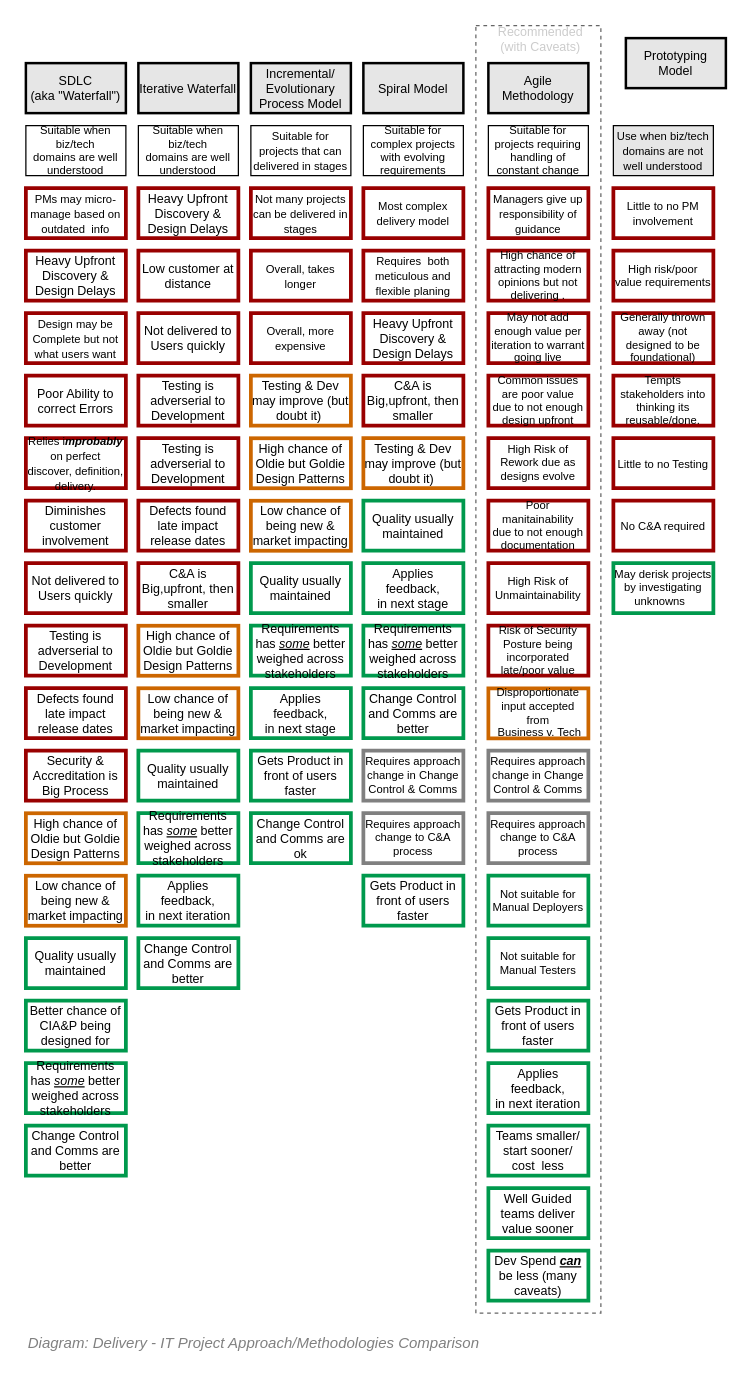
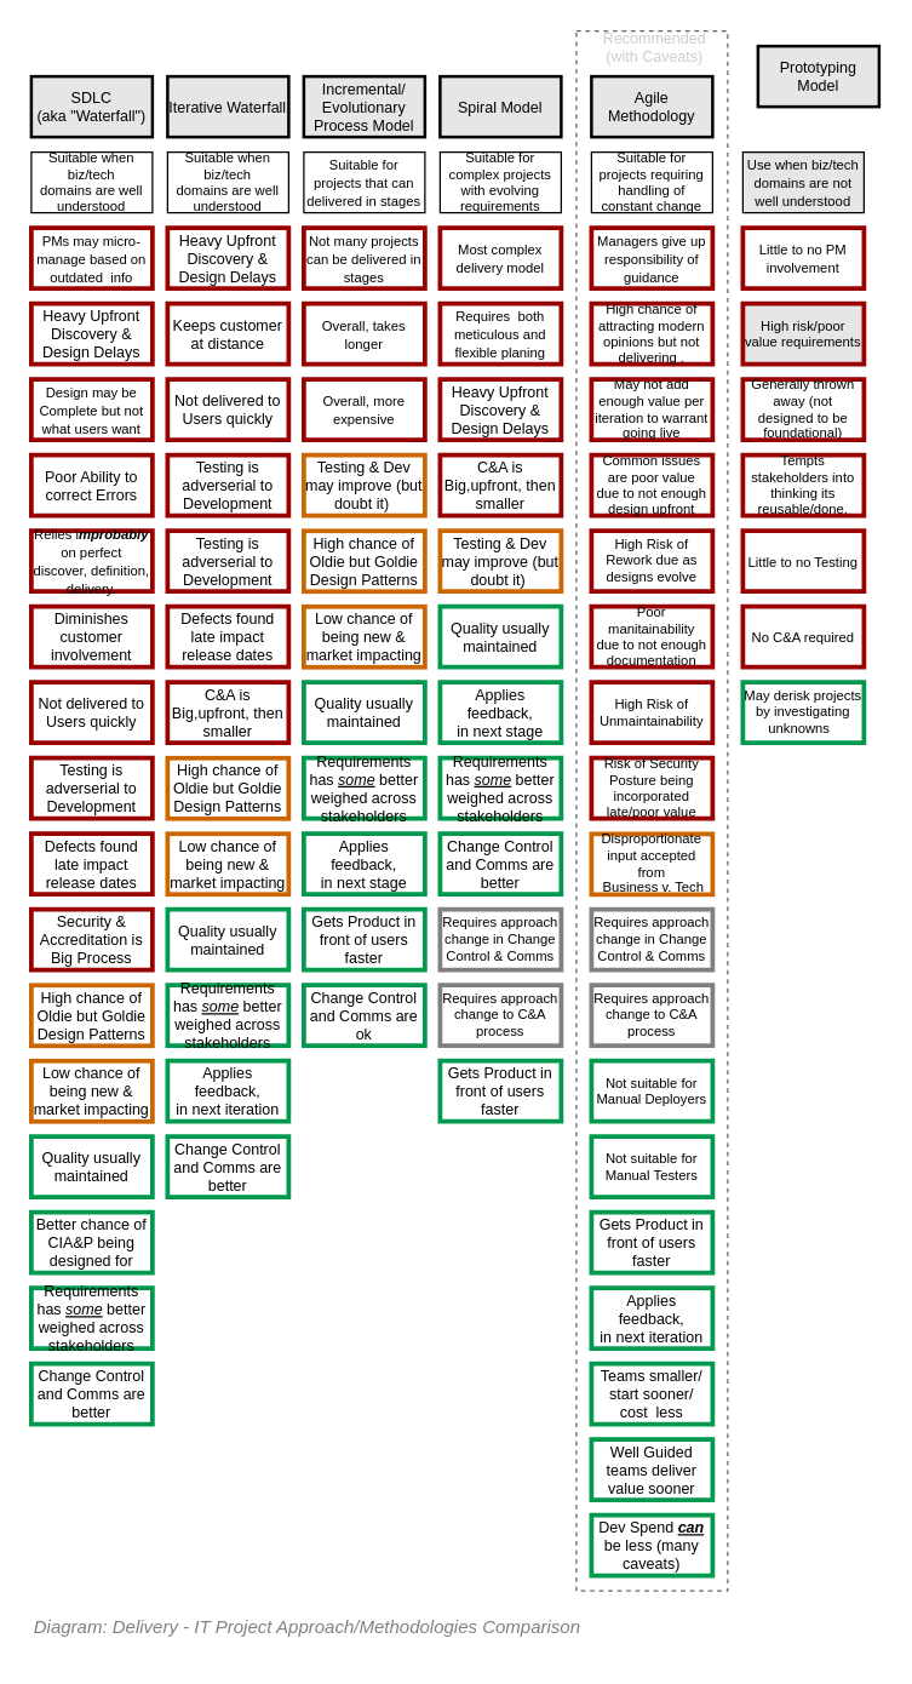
- <mxCell id="34" value="&lt;font style=&quot;font-size: 10px&quot;&gt;&lt;font style=&quot;font-size: 10px&quot;&gt;Low customer at distance&lt;/font&gt;&lt;br style=&quot;font-size: 10px&quot;&gt;&lt;/font&gt;" style="rounded=0;whiteSpace=wrap;html=1;strokeWidth=3;fillColor=#FFFFFF;fontSize=10;align=center;horizontal=1;verticalAlign=middle;arcSize=6;container=0;absoluteArcSize=1;recursiveResize=0;strokeColor=#990000;" vertex="1" parent="1"><mxGeometry x="110" y="200" width="80" height="40" as="geometry" /></mxCell>
+ <mxCell id="34" value="&lt;font style=&quot;font-size: 10px&quot;&gt;&lt;font style=&quot;font-size: 10px&quot;&gt;Keeps customer at distance&lt;/font&gt;&lt;br style=&quot;font-size: 10px&quot;&gt;&lt;/font&gt;" style="rounded=0;whiteSpace=wrap;html=1;strokeWidth=3;fillColor=#FFFFFF;fontSize=10;align=center;horizontal=1;verticalAlign=middle;arcSize=6;container=0;absoluteArcSize=1;recursiveResize=0;strokeColor=#990000;" vertex="1" parent="1"><mxGeometry x="110" y="200" width="80" height="40" as="geometry" /></mxCell>
- <mxCell id="8" value="&lt;font style=&quot;font-size: 9px&quot;&gt;&lt;font style=&quot;font-size: 9px&quot;&gt;High risk/poor value requirements&lt;/font&gt;&lt;br style=&quot;font-size: 9px&quot;&gt;&lt;/font&gt;" style="rounded=0;whiteSpace=wrap;html=1;strokeWidth=3;fillColor=#FFFFFF;fontSize=9;align=center;horizontal=1;verticalAlign=middle;arcSize=6;container=0;absoluteArcSize=1;recursiveResize=0;strokeColor=#990000;" vertex="1" parent="1"><mxGeometry x="490" y="200" width="80" height="40" as="geometry" /></mxCell>
+ <mxCell id="8" value="&lt;font style=&quot;font-size: 9px&quot;&gt;&lt;font style=&quot;font-size: 9px&quot;&gt;High risk/poor value requirements&lt;/font&gt;&lt;br style=&quot;font-size: 9px&quot;&gt;&lt;/font&gt;" style="rounded=0;whiteSpace=wrap;html=1;strokeWidth=3;fillColor=#e6e6e6;fontSize=9;align=center;horizontal=1;verticalAlign=middle;arcSize=6;container=0;absoluteArcSize=1;recursiveResize=0;strokeColor=#990000;" vertex="1" parent="1"><mxGeometry x="490" y="200" width="80" height="40" as="geometry" /></mxCell>
